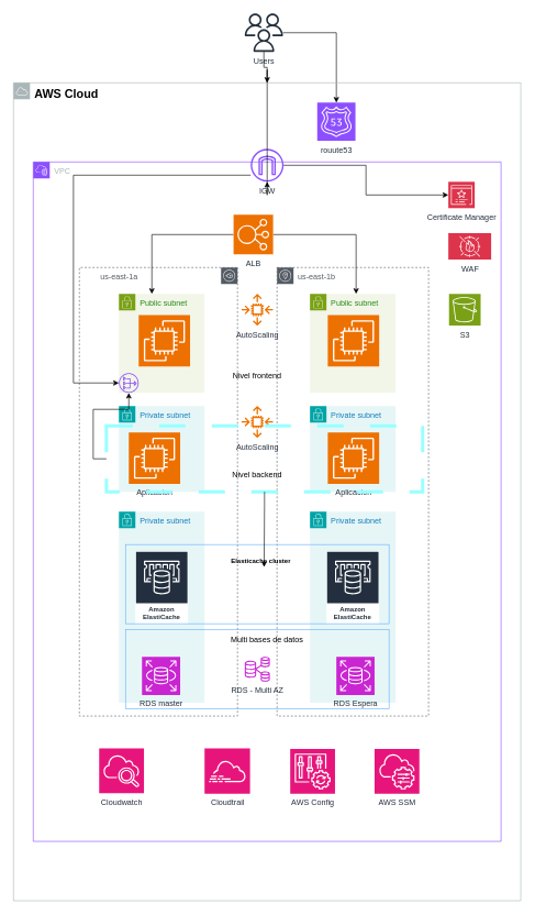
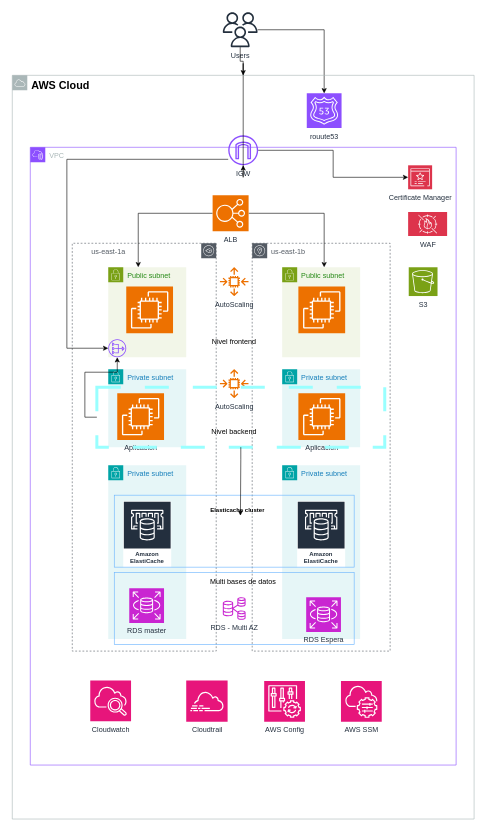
- <mxCell id="42" value="rouute53" style="sketch=0;points=[[0,0,0],[0.25,0,0],[0.5,0,0],[0.75,0,0],[1,0,0],[0,1,0],[0.25,1,0],[0.5,1,0],[0.75,1,0],[1,1,0],[0,0.25,0],[0,0.5,0],[0,0.75,0],[1,0.25,0],[1,0.5,0],[1,0.75,0]];outlineConnect=0;fontColor=#232F3E;fillColor=#8C4FFF;strokeColor=#ffffff;dashed=0;verticalLabelPosition=bottom;verticalAlign=top;align=center;html=1;fontSize=12;fontStyle=0;aspect=fixed;shape=mxgraph.aws4.resourceIcon;resIcon=mxgraph.aws4.route_53;" parent="1" vertex="1"><mxGeometry x="481" y="155" width="58" height="58" as="geometry" /></mxCell>
+ <mxCell id="42" value="rouute53" style="sketch=0;points=[[0,0,0],[0.25,0,0],[0.5,0,0],[0.75,0,0],[1,0,0],[0,1,0],[0.25,1,0],[0.5,1,0],[0.75,1,0],[1,1,0],[0,0.25,0],[0,0.5,0],[0,0.75,0],[1,0.25,0],[1,0.5,0],[1,0.75,0]];outlineConnect=0;fontColor=#232F3E;fillColor=#8C4FFF;strokeColor=#ffffff;dashed=0;verticalLabelPosition=bottom;verticalAlign=top;align=center;html=1;fontSize=12;fontStyle=0;aspect=fixed;shape=mxgraph.aws4.resourceIcon;resIcon=mxgraph.aws4.route_53;" parent="1" vertex="1"><mxGeometry x="511" y="155" width="58" height="58" as="geometry" /></mxCell>
- <mxCell id="20" value="RDS master" style="sketch=0;points=[[0,0,0],[0.25,0,0],[0.5,0,0],[0.75,0,0],[1,0,0],[0,1,0],[0.25,1,0],[0.5,1,0],[0.75,1,0],[1,1,0],[0,0.25,0],[0,0.5,0],[0,0.75,0],[1,0.25,0],[1,0.5,0],[1,0.75,0]];outlineConnect=0;fontColor=#232F3E;fillColor=#C925D1;strokeColor=#ffffff;dashed=0;verticalLabelPosition=bottom;verticalAlign=top;align=center;html=1;fontSize=12;fontStyle=0;aspect=fixed;shape=mxgraph.aws4.resourceIcon;resIcon=mxgraph.aws4.rds;" parent="2" vertex="1"><mxGeometry x="165" y="750" width="58" height="58" as="geometry" /></mxCell>
+ <mxCell id="20" value="RDS master" style="sketch=0;points=[[0,0,0],[0.25,0,0],[0.5,0,0],[0.75,0,0],[1,0,0],[0,1,0],[0.25,1,0],[0.5,1,0],[0.75,1,0],[1,1,0],[0,0.25,0],[0,0.5,0],[0,0.75,0],[1,0.25,0],[1,0.5,0],[1,0.75,0]];outlineConnect=0;fontColor=#232F3E;fillColor=#C925D1;strokeColor=#ffffff;dashed=0;verticalLabelPosition=bottom;verticalAlign=top;align=center;html=1;fontSize=12;fontStyle=0;aspect=fixed;shape=mxgraph.aws4.resourceIcon;resIcon=mxgraph.aws4.rds;" parent="2" vertex="1"><mxGeometry x="165" y="735" width="58" height="58" as="geometry" /></mxCell>
